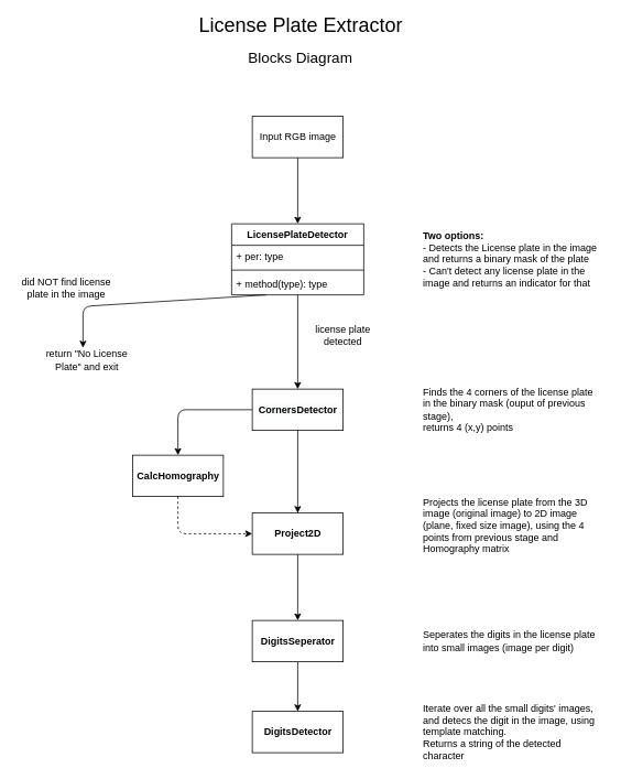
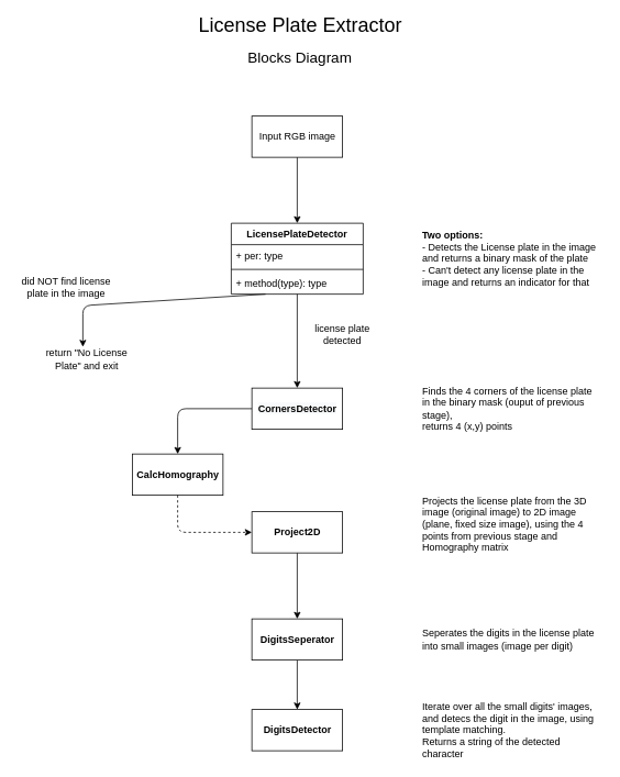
- <mxCell id="17" value="" style="edgeStyle=orthogonalEdgeStyle;rounded=0;orthogonalLoop=1;jettySize=auto;html=1;" edge="1" parent="1" source="18" target="20"><mxGeometry relative="1" as="geometry" /></mxCell>
